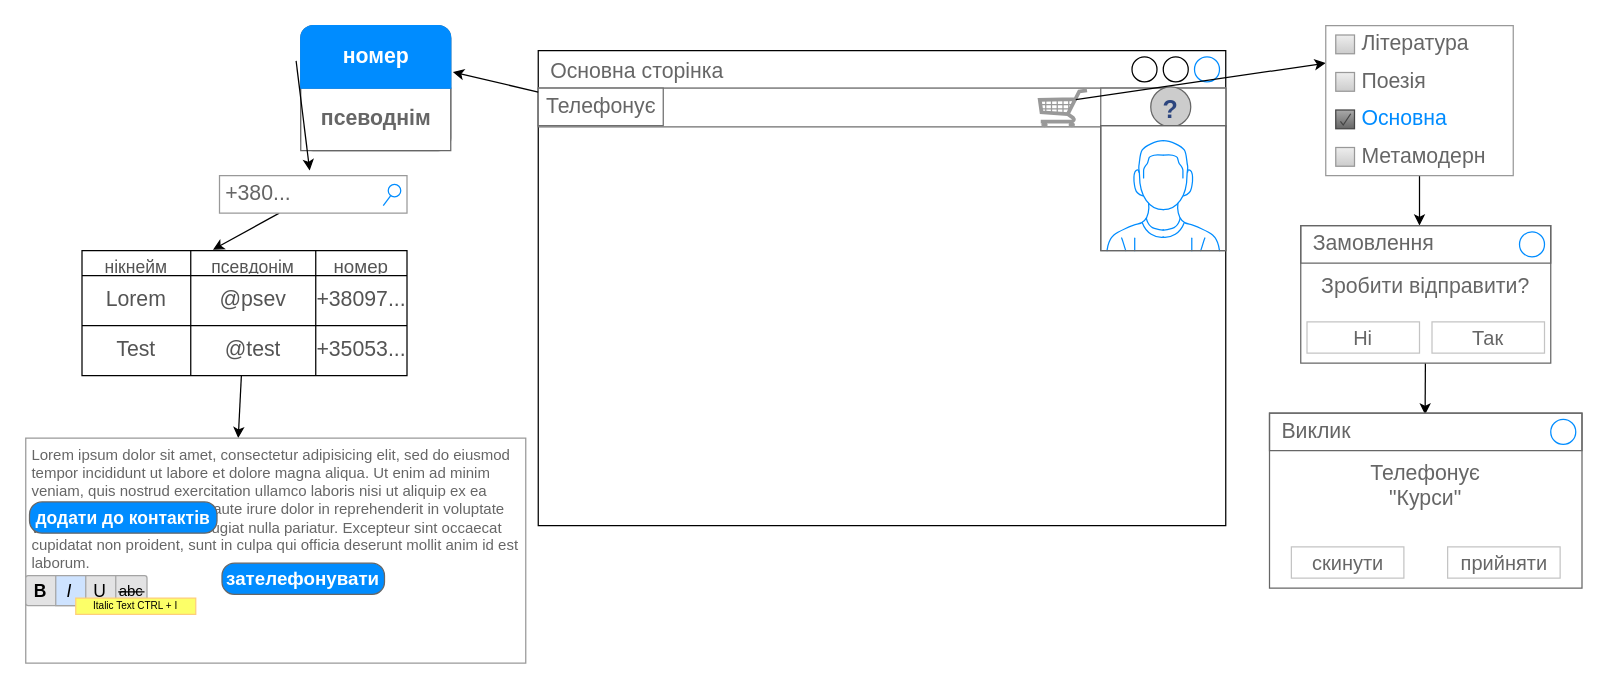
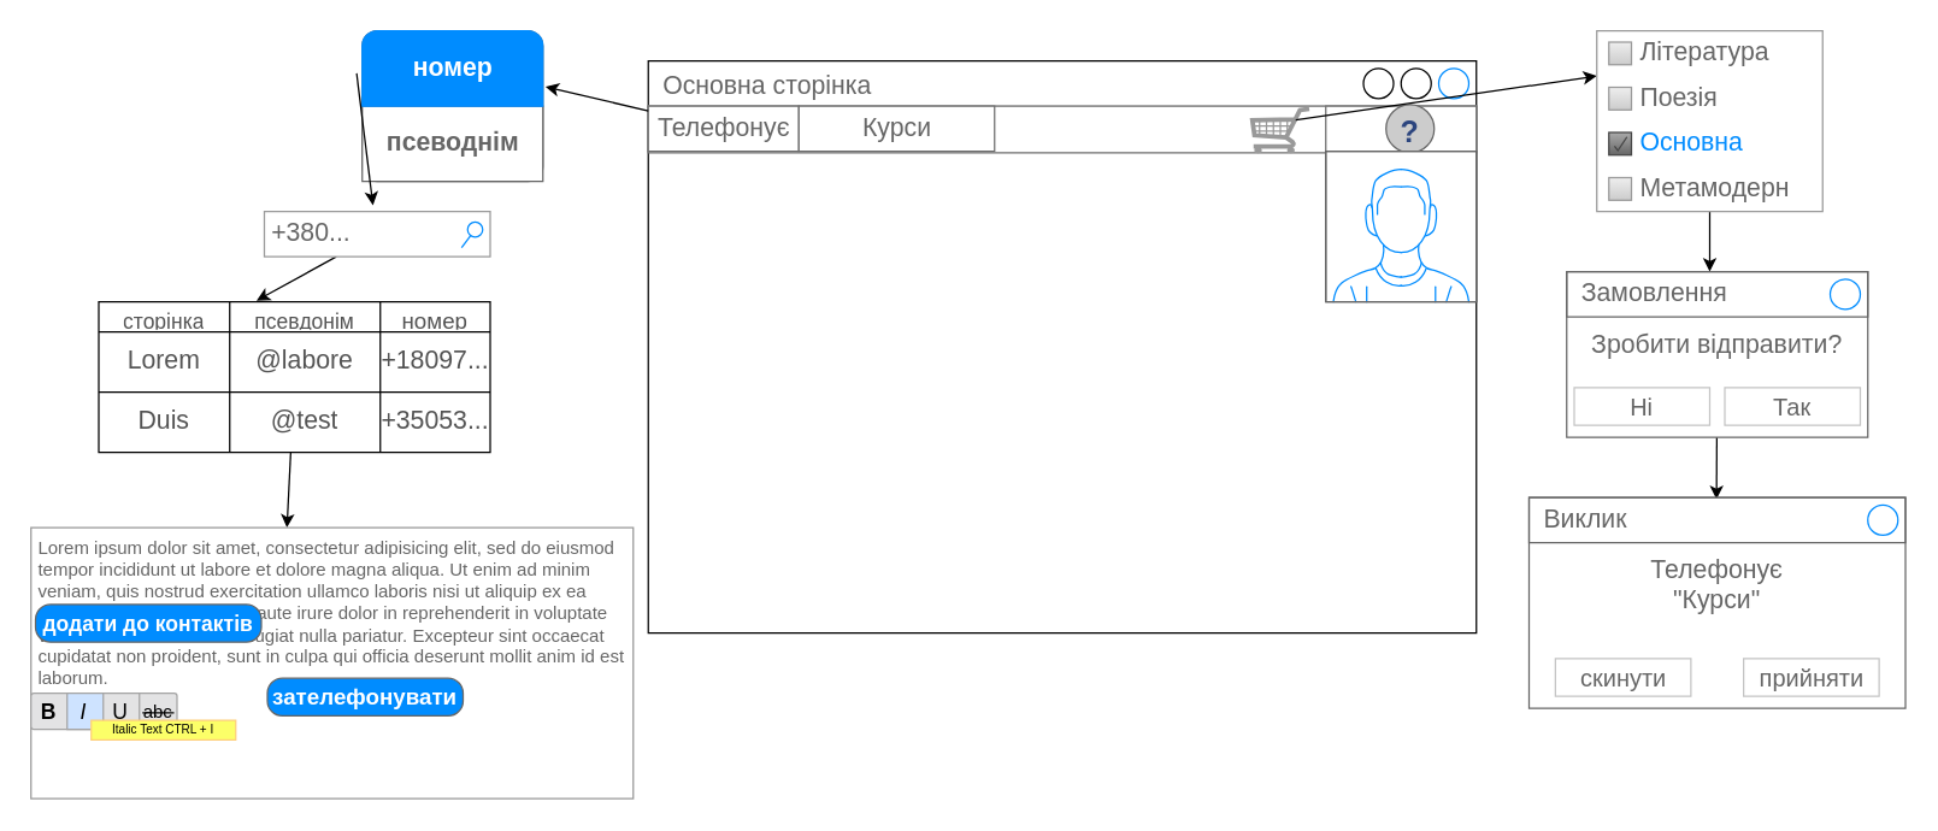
+ <mxCell id="5" value="Курси" style="strokeColor=inherit;fillColor=inherit;gradientColor=inherit;strokeWidth=1;shadow=0;dashed=0;align=center;html=1;shape=mxgraph.mockup.forms.rrect;rSize=0;fontSize=17;fontColor=#666666;" parent="3" vertex="1"><mxGeometry x="100" width="130" height="30" as="geometry" /></mxCell>
- <mxCell id="19" value="&lt;font style=&quot;font-size: 14px;&quot;&gt;нікнейм&lt;/font&gt;" style="shape=partialRectangle;html=1;whiteSpace=wrap;connectable=0;fillColor=none;top=0;left=0;bottom=0;right=0;overflow=hidden;strokeColor=#FF99CC;fontSize=17;fontColor=#545454;" parent="18" vertex="1"><mxGeometry width="87" height="20" as="geometry"><mxRectangle width="87" height="20" as="alternateBounds" /></mxGeometry></mxCell>
+ <mxCell id="19" value="&lt;font style=&quot;font-size: 14px;&quot;&gt;сторінка&lt;/font&gt;" style="shape=partialRectangle;html=1;whiteSpace=wrap;connectable=0;fillColor=none;top=0;left=0;bottom=0;right=0;overflow=hidden;strokeColor=#FF99CC;fontSize=17;fontColor=#545454;" parent="18" vertex="1"><mxGeometry width="87" height="20" as="geometry"><mxRectangle width="87" height="20" as="alternateBounds" /></mxGeometry></mxCell>
- <mxCell id="24" value="@psev" style="shape=partialRectangle;html=1;whiteSpace=wrap;connectable=0;fillColor=none;top=0;left=0;bottom=0;right=0;overflow=hidden;strokeColor=#FF99CC;fontSize=17;fontColor=#545454;" parent="22" vertex="1"><mxGeometry x="87" width="100" height="40" as="geometry"><mxRectangle width="100" height="40" as="alternateBounds" /></mxGeometry></mxCell>
+ <mxCell id="24" value="@labore" style="shape=partialRectangle;html=1;whiteSpace=wrap;connectable=0;fillColor=none;top=0;left=0;bottom=0;right=0;overflow=hidden;strokeColor=#FF99CC;fontSize=17;fontColor=#545454;" parent="22" vertex="1"><mxGeometry x="87" width="100" height="40" as="geometry"><mxRectangle width="100" height="40" as="alternateBounds" /></mxGeometry></mxCell>
- <mxCell id="25" value="+38097..." style="shape=partialRectangle;html=1;whiteSpace=wrap;connectable=0;fillColor=none;top=0;left=0;bottom=0;right=0;overflow=hidden;strokeColor=#FF99CC;fontSize=17;fontColor=#545454;" parent="22" vertex="1"><mxGeometry x="187" width="73" height="40" as="geometry"><mxRectangle width="73" height="40" as="alternateBounds" /></mxGeometry></mxCell>
+ <mxCell id="25" value="+18097..." style="shape=partialRectangle;html=1;whiteSpace=wrap;connectable=0;fillColor=none;top=0;left=0;bottom=0;right=0;overflow=hidden;strokeColor=#FF99CC;fontSize=17;fontColor=#545454;" parent="22" vertex="1"><mxGeometry x="187" width="73" height="40" as="geometry"><mxRectangle width="73" height="40" as="alternateBounds" /></mxGeometry></mxCell>
- <mxCell id="27" value="Test" style="shape=partialRectangle;html=1;whiteSpace=wrap;connectable=0;fillColor=none;top=0;left=0;bottom=0;right=0;overflow=hidden;strokeColor=#FF99CC;fontSize=17;fontColor=#545454;" parent="26" vertex="1"><mxGeometry width="87" height="40" as="geometry"><mxRectangle width="87" height="40" as="alternateBounds" /></mxGeometry></mxCell>
+ <mxCell id="27" value="Duis" style="shape=partialRectangle;html=1;whiteSpace=wrap;connectable=0;fillColor=none;top=0;left=0;bottom=0;right=0;overflow=hidden;strokeColor=#FF99CC;fontSize=17;fontColor=#545454;" parent="26" vertex="1"><mxGeometry width="87" height="40" as="geometry"><mxRectangle width="87" height="40" as="alternateBounds" /></mxGeometry></mxCell>
